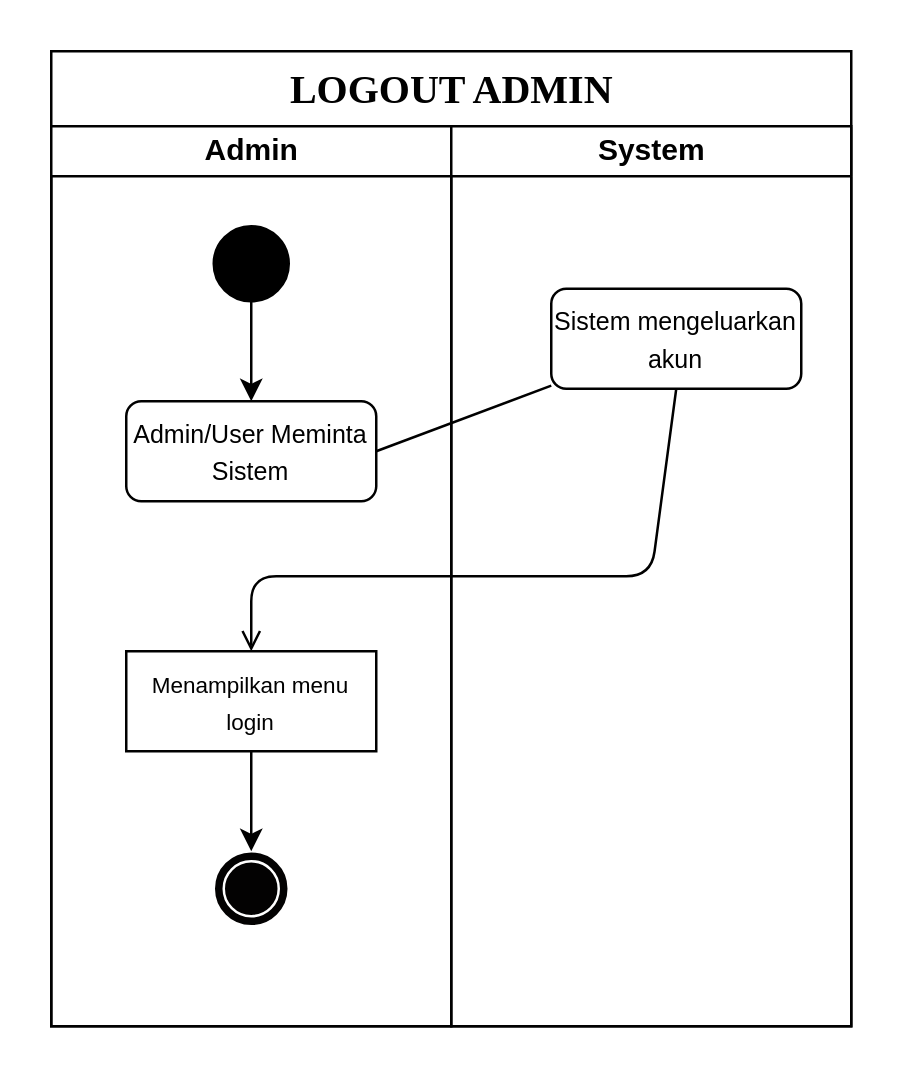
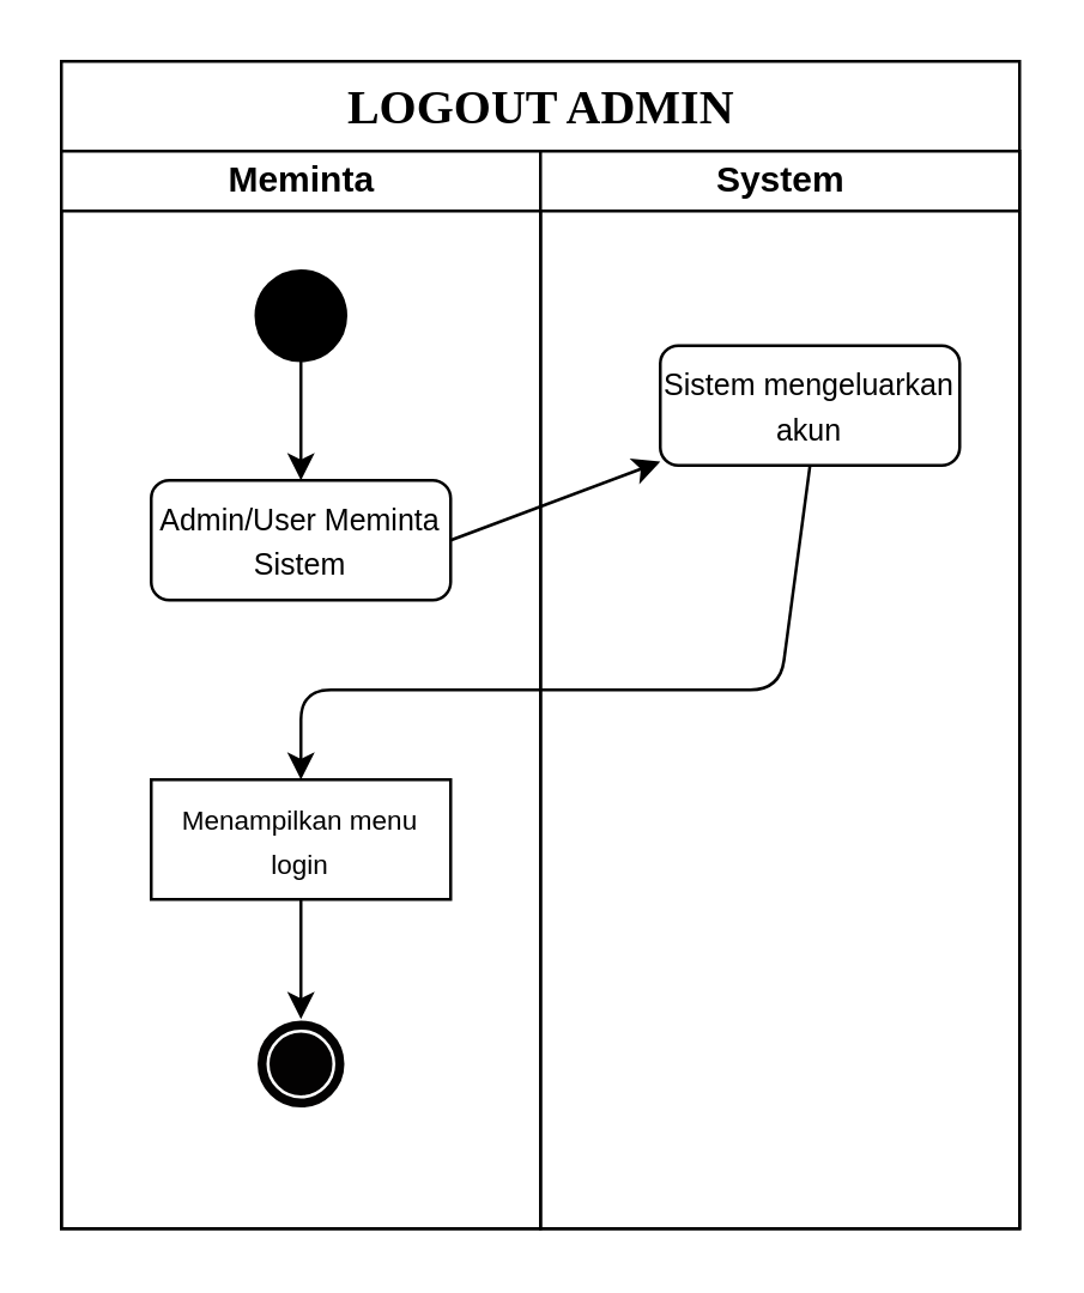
- <mxCell id="3" value="Admin" style="swimlane;html=1;startSize=20;" parent="2" vertex="1"><mxGeometry y="30" width="160" height="360" as="geometry" /></mxCell>
+ <mxCell id="3" value="Meminta" style="swimlane;html=1;startSize=20;" parent="2" vertex="1"><mxGeometry y="30" width="160" height="360" as="geometry" /></mxCell>
- <mxCell id="11" value="" style="endArrow=none;html=1;exitX=1;exitY=0.5;exitDx=0;exitDy=0;" parent="2" source="4" target="13" edge="1"><mxGeometry width="50" height="50" relative="1" as="geometry"><mxPoint x="280" y="290" as="sourcePoint" /><mxPoint x="330" y="240" as="targetPoint" /></mxGeometry></mxCell>
+ <mxCell id="11" value="" style="endArrow=classic;html=1;exitX=1;exitY=0.5;exitDx=0;exitDy=0;" parent="2" source="4" target="13" edge="1"><mxGeometry width="50" height="50" relative="1" as="geometry"><mxPoint x="280" y="290" as="sourcePoint" /><mxPoint x="330" y="240" as="targetPoint" /></mxGeometry></mxCell>
- <mxCell id="14" value="" style="endArrow=open;html=1;exitX=0.5;exitY=1;exitDx=0;exitDy=0;entryX=0.5;entryY=0;entryDx=0;entryDy=0;" parent="2" source="13" target="9" edge="1"><mxGeometry width="50" height="50" relative="1" as="geometry"><mxPoint x="280" y="300" as="sourcePoint" /><mxPoint x="240" y="230" as="targetPoint" /><Array as="points"><mxPoint x="240" y="210" /><mxPoint x="80" y="210" /></Array></mxGeometry></mxCell>
+ <mxCell id="14" value="" style="endArrow=classic;html=1;exitX=0.5;exitY=1;exitDx=0;exitDy=0;entryX=0.5;entryY=0;entryDx=0;entryDy=0;" parent="2" source="13" target="9" edge="1"><mxGeometry width="50" height="50" relative="1" as="geometry"><mxPoint x="280" y="300" as="sourcePoint" /><mxPoint x="240" y="230" as="targetPoint" /><Array as="points"><mxPoint x="240" y="210" /><mxPoint x="80" y="210" /></Array></mxGeometry></mxCell>
